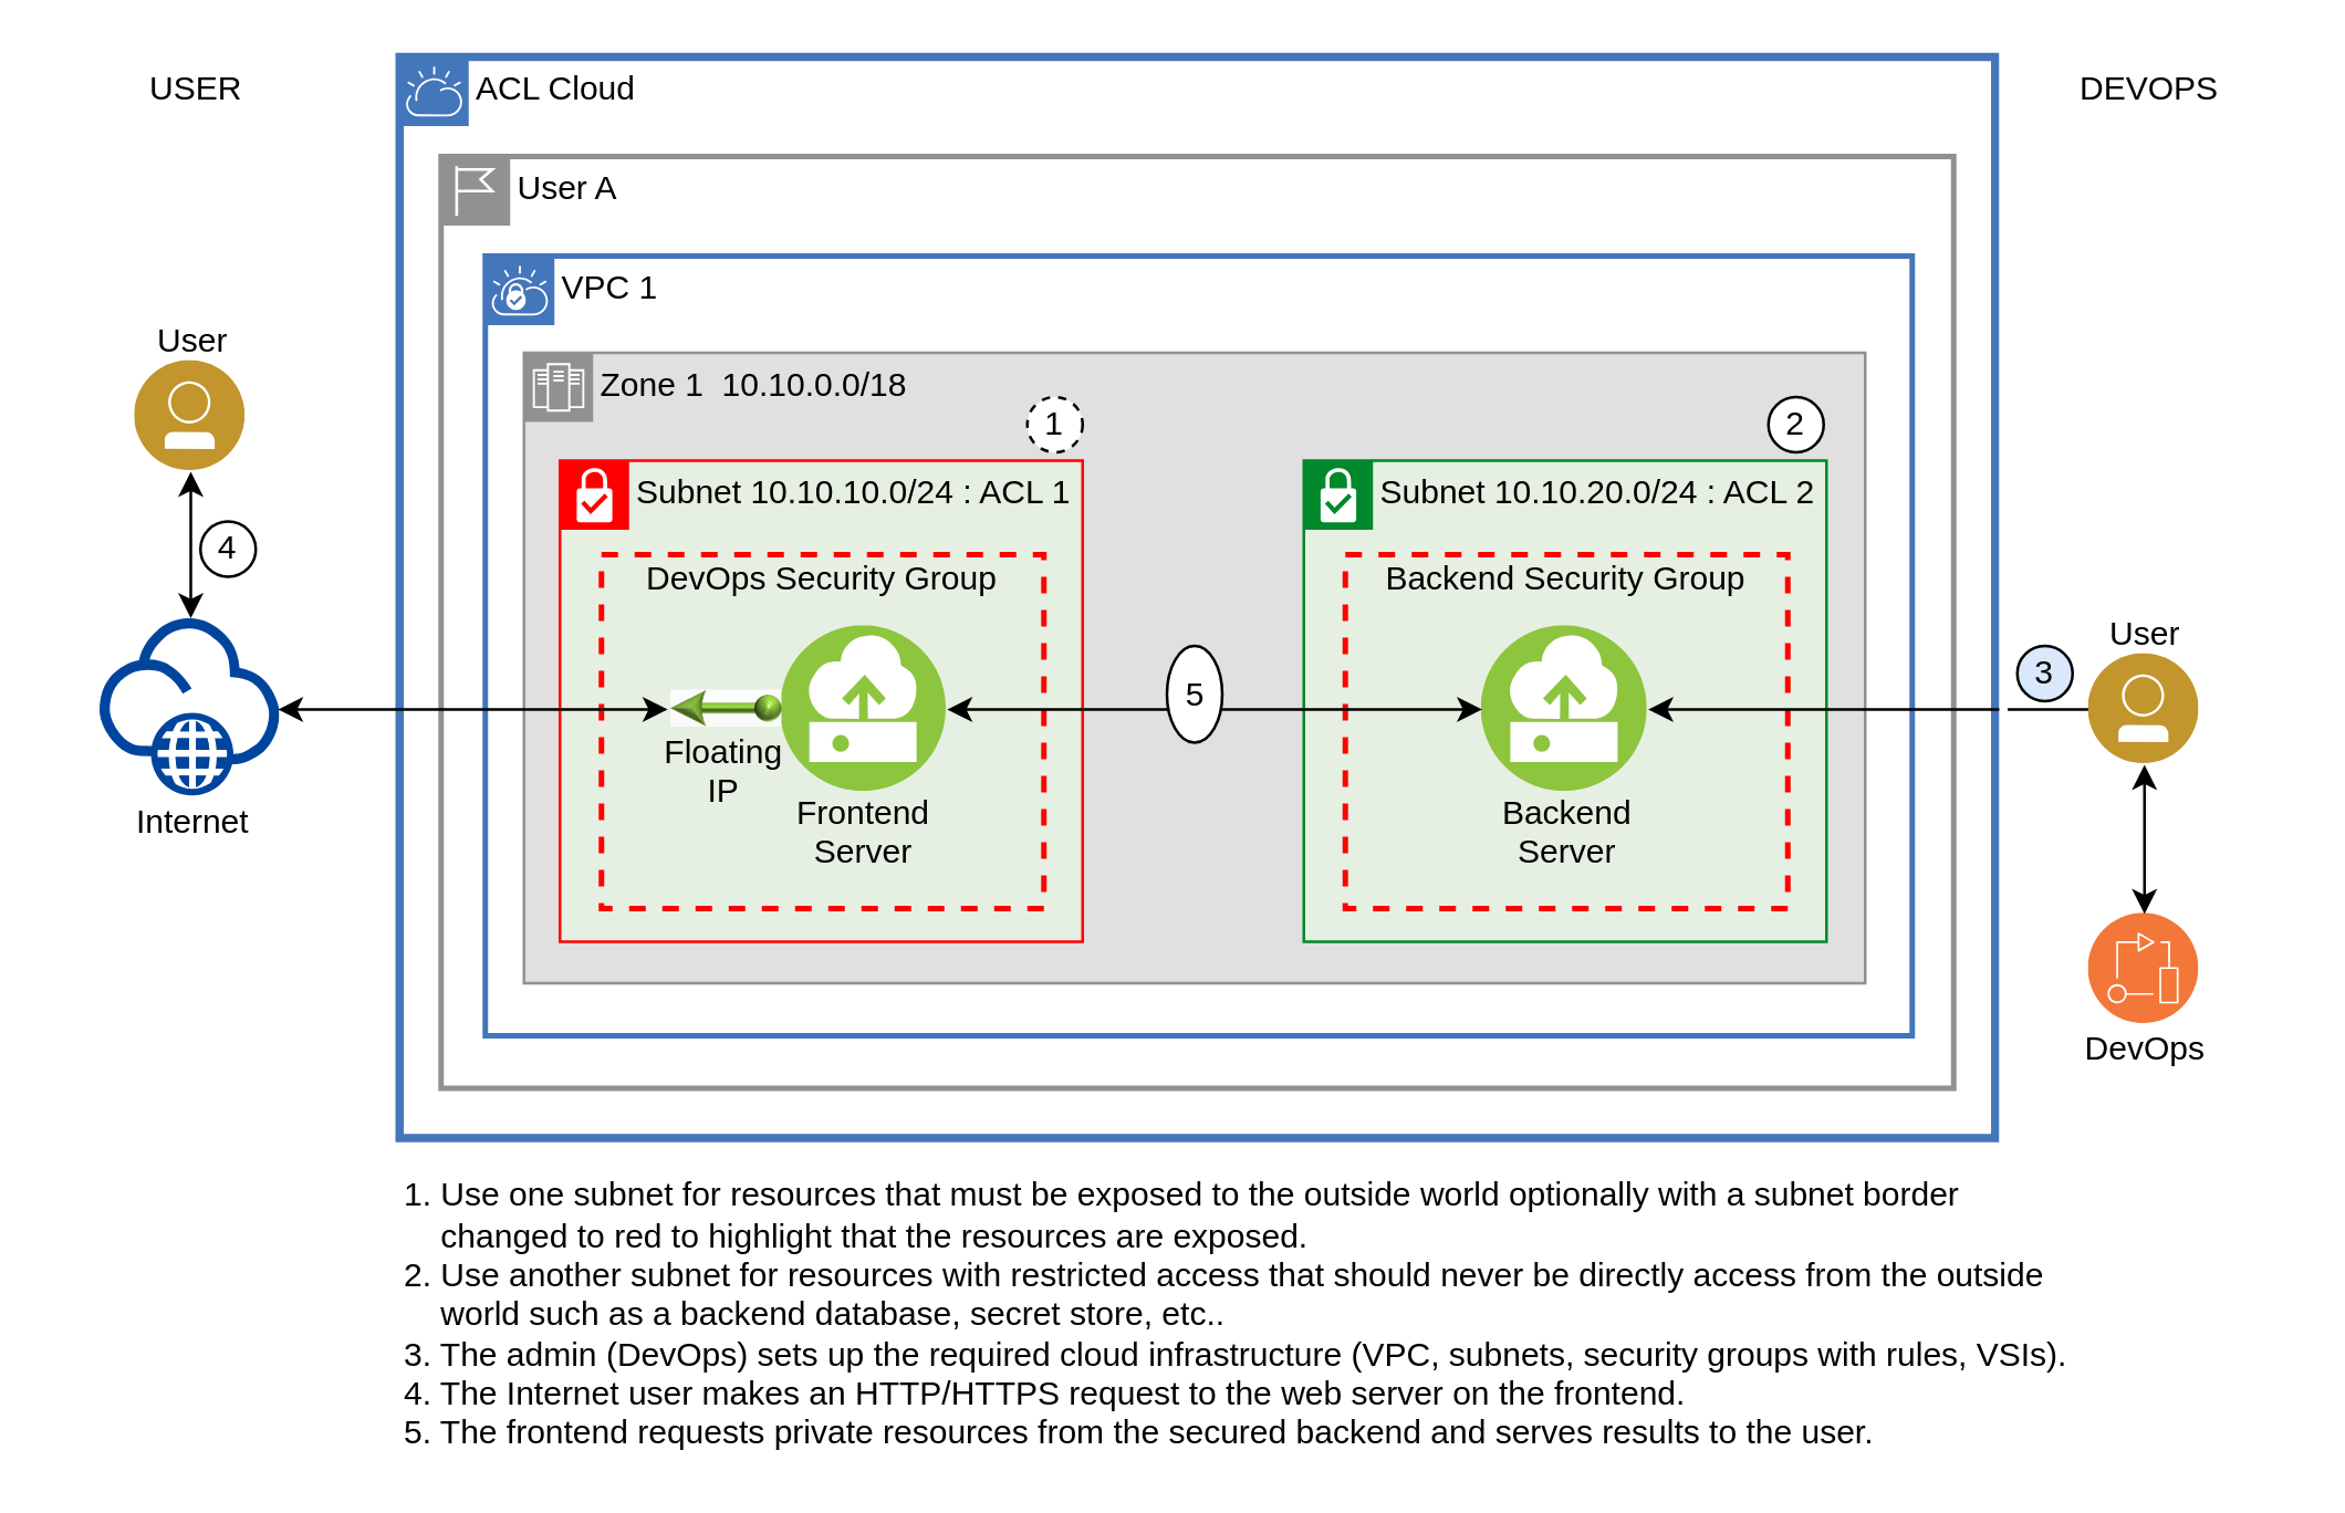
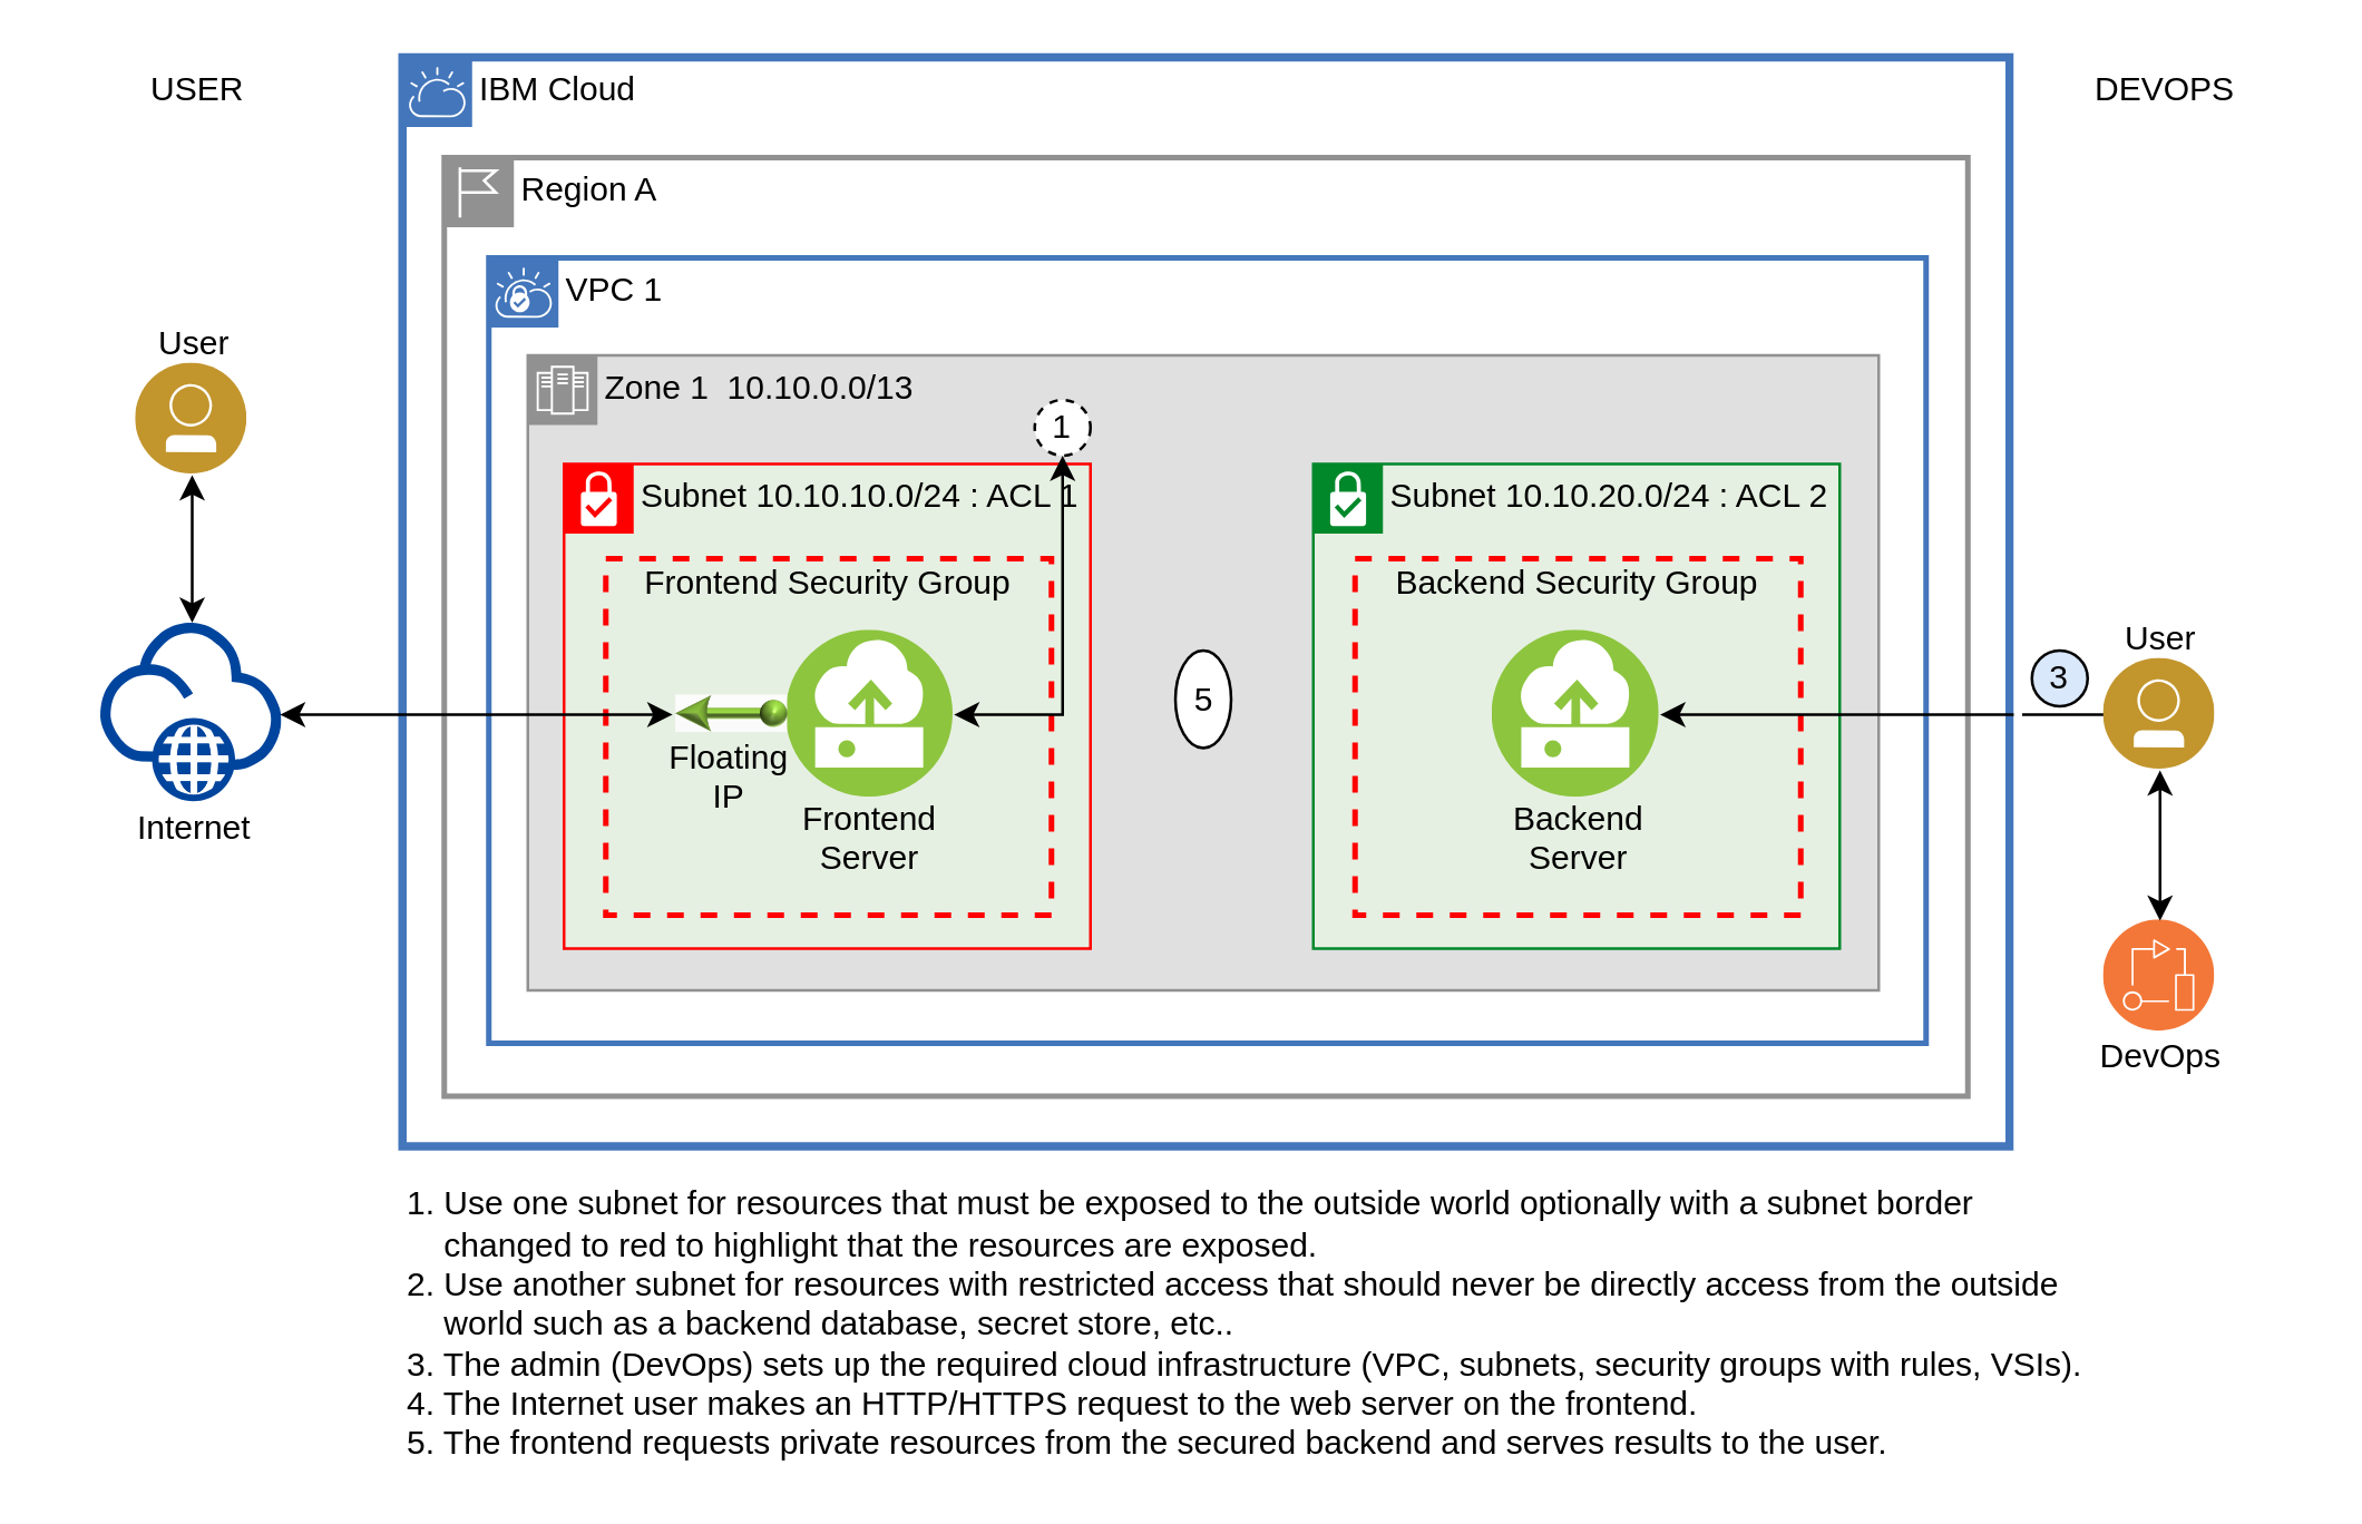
- <mxCell id="7" value="ACL Cloud" style="shape=mxgraph.ibm.box;prType=cloud;fontStyle=0;verticalAlign=top;align=left;spacingLeft=32;spacingTop=4;fillColor=none;rounded=0;whiteSpace=wrap;html=1;strokeColor=#4376BB;strokeWidth=3;dashed=0;container=1;spacing=-4;collapsible=0;" parent="1" vertex="1"><mxGeometry x="144" y="20" width="577" height="391" as="geometry" /></mxCell>
+ <mxCell id="7" value="IBM Cloud" style="shape=mxgraph.ibm.box;prType=cloud;fontStyle=0;verticalAlign=top;align=left;spacingLeft=32;spacingTop=4;fillColor=none;rounded=0;whiteSpace=wrap;html=1;strokeColor=#4376BB;strokeWidth=3;dashed=0;container=1;spacing=-4;collapsible=0;" parent="1" vertex="1"><mxGeometry x="144" y="20" width="577" height="391" as="geometry" /></mxCell>
- <mxCell id="8" value="User A" style="shape=mxgraph.ibm.box;prType=region;fontStyle=0;verticalAlign=top;align=left;spacingLeft=32;spacingTop=4;fillColor=none;rounded=0;whiteSpace=wrap;html=1;strokeColor=#919191;strokeWidth=2;dashed=0;container=1;spacing=-4;collapsible=0;" parent="7" vertex="1"><mxGeometry x="15" y="36" width="547" height="337" as="geometry" /></mxCell>
+ <mxCell id="8" value="Region A" style="shape=mxgraph.ibm.box;prType=region;fontStyle=0;verticalAlign=top;align=left;spacingLeft=32;spacingTop=4;fillColor=none;rounded=0;whiteSpace=wrap;html=1;strokeColor=#919191;strokeWidth=2;dashed=0;container=1;spacing=-4;collapsible=0;" parent="7" vertex="1"><mxGeometry x="15" y="36" width="547" height="337" as="geometry" /></mxCell>
- <mxCell id="10" value="&lt;div&gt;&lt;font style=&quot;font-size: 12px&quot;&gt;Zone 1&amp;nbsp; 10.10.0.0/18&lt;br&gt;&lt;/font&gt;&lt;/div&gt;" style="shape=mxgraph.ibm.box;prType=zone;fontStyle=0;verticalAlign=top;align=left;spacingLeft=32;spacingTop=4;fillColor=#E0E0E0;rounded=0;whiteSpace=wrap;html=1;strokeColor=#919191;strokeWidth=1;dashed=0;container=1;spacing=-4;collapsible=0;" parent="9" vertex="1"><mxGeometry x="14" y="35" width="485" height="228" as="geometry" /></mxCell>
+ <mxCell id="10" value="&lt;div&gt;&lt;font style=&quot;font-size: 12px&quot;&gt;Zone 1&amp;nbsp; 10.10.0.0/13&lt;br&gt;&lt;/font&gt;&lt;/div&gt;" style="shape=mxgraph.ibm.box;prType=zone;fontStyle=0;verticalAlign=top;align=left;spacingLeft=32;spacingTop=4;fillColor=#E0E0E0;rounded=0;whiteSpace=wrap;html=1;strokeColor=#919191;strokeWidth=1;dashed=0;container=1;spacing=-4;collapsible=0;" parent="9" vertex="1"><mxGeometry x="14" y="35" width="485" height="228" as="geometry" /></mxCell>
- <mxCell id="21" value="2" style="ellipse;whiteSpace=wrap;html=1;aspect=fixed;strokeColor=#000000;fillColor=#FFFFFF;fontColor=#000000;" parent="10" vertex="1"><mxGeometry x="450" y="16" width="20" height="20" as="geometry" /></mxCell>
- <mxCell id="6" value="4" style="ellipse;whiteSpace=wrap;html=1;aspect=fixed;strokeColor=#000000;fillColor=#FFFFFF;fontColor=#000000;" parent="2" vertex="1"><mxGeometry x="52" y="168" width="20" height="20" as="geometry" /></mxCell>
- <mxCell id="14" value="DevOps Security Group" style="fontStyle=0;verticalAlign=top;align=center;spacingTop=-5;fillColor=none;rounded=0;whiteSpace=wrap;html=1;strokeColor=#FF0000;strokeWidth=2;dashed=1;container=1;collapsible=0;spacingLeft=0;" parent="11" vertex="1"><mxGeometry x="15" y="34" width="160" height="128" as="geometry" /></mxCell>
+ <mxCell id="14" value="Frontend Security Group" style="fontStyle=0;verticalAlign=top;align=center;spacingTop=-5;fillColor=none;rounded=0;whiteSpace=wrap;html=1;strokeColor=#FF0000;strokeWidth=2;dashed=1;container=1;collapsible=0;spacingLeft=0;" parent="11" vertex="1"><mxGeometry x="15" y="34" width="160" height="128" as="geometry" /></mxCell>
- <mxCell id="18" style="edgeStyle=orthogonalEdgeStyle;rounded=0;orthogonalLoop=1;jettySize=auto;html=1;exitX=1;exitY=0.5;exitDx=0;exitDy=0;entryX=0;entryY=0.5;entryDx=0;entryDy=0;startArrow=classic;startFill=1;" parent="10" source="12" target="16" edge="1"><mxGeometry relative="1" as="geometry" /></mxCell>
+ <mxCell id="18" style="edgeStyle=orthogonalEdgeStyle;rounded=0;orthogonalLoop=1;jettySize=auto;html=1;exitX=1;exitY=0.5;exitDx=0;exitDy=0;startArrow=classic;startFill=1;" parent="10" source="12" target="20" edge="1"><mxGeometry relative="1" as="geometry" /></mxCell>
